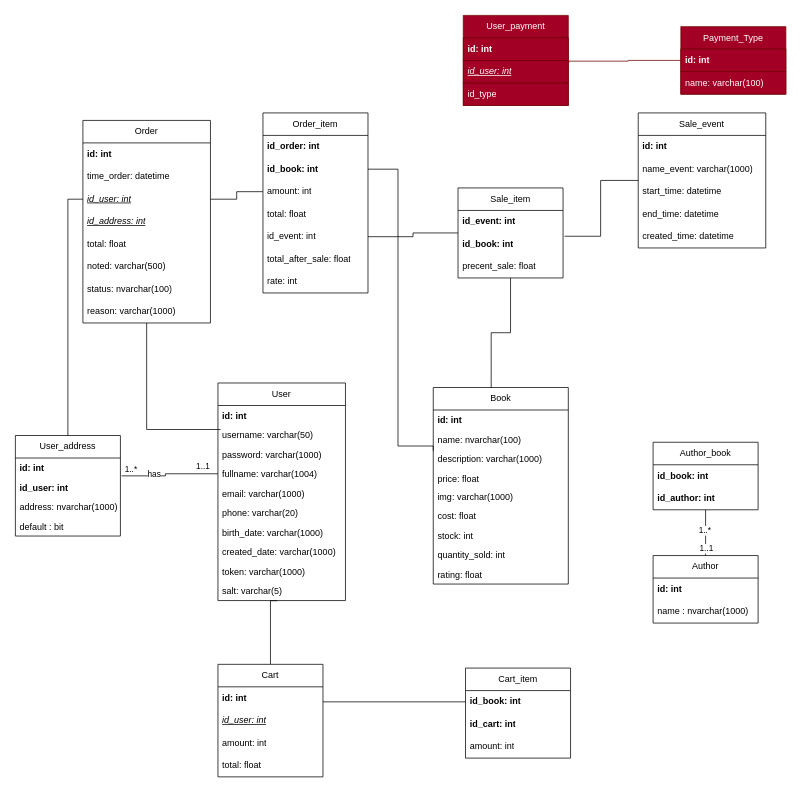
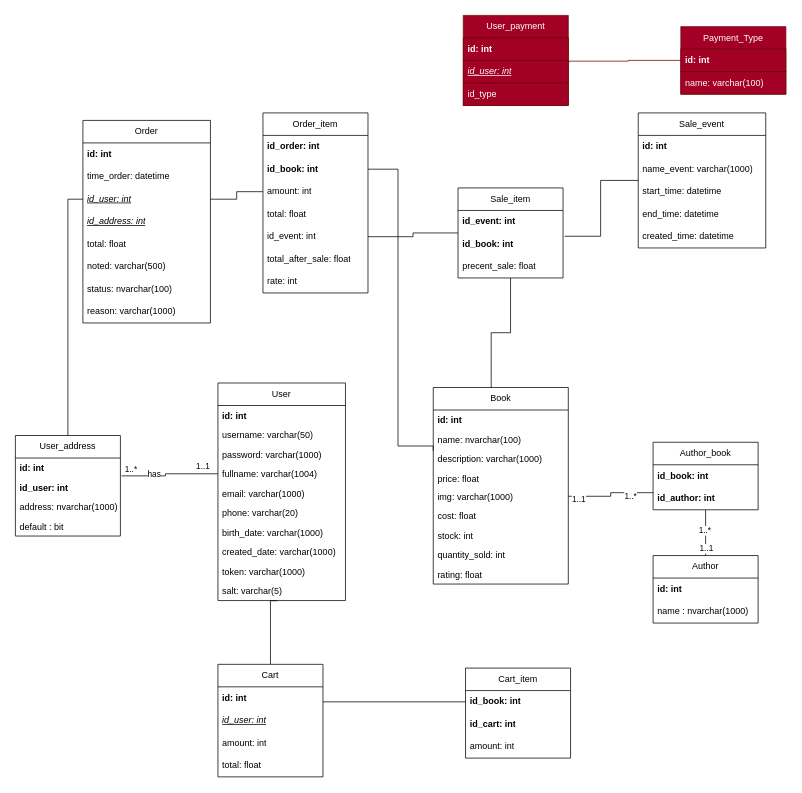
- <mxCell id="55" style="edgeStyle=orthogonalEdgeStyle;rounded=0;orthogonalLoop=1;jettySize=auto;html=1;entryX=0.02;entryY=0.231;entryDx=0;entryDy=0;entryPerimeter=0;endArrow=none;endFill=0;" parent="1" source="56" target="13" edge="1"><mxGeometry relative="1" as="geometry" /></mxCell>
+ <mxCell id="39" style="edgeStyle=orthogonalEdgeStyle;rounded=0;orthogonalLoop=1;jettySize=auto;html=1;entryX=0.003;entryY=0.24;entryDx=0;entryDy=0;entryPerimeter=0;endArrow=none;endFill=0;" parent="1" source="27" target="38" edge="1"><mxGeometry relative="1" as="geometry" /></mxCell>
+ <mxCell id="40" value="1..1" style="edgeLabel;html=1;align=center;verticalAlign=middle;resizable=0;points=[];" parent="39" vertex="1" connectable="0"><mxGeometry x="-0.784" y="-1" relative="1" as="geometry"><mxPoint y="2" as="offset" /></mxGeometry></mxCell>
+ <mxCell id="41" value="1..*" style="edgeLabel;html=1;align=center;verticalAlign=middle;resizable=0;points=[];" parent="39" vertex="1" connectable="0"><mxGeometry x="0.651" y="1" relative="1" as="geometry"><mxPoint x="-11" y="5" as="offset" /></mxGeometry></mxCell>
